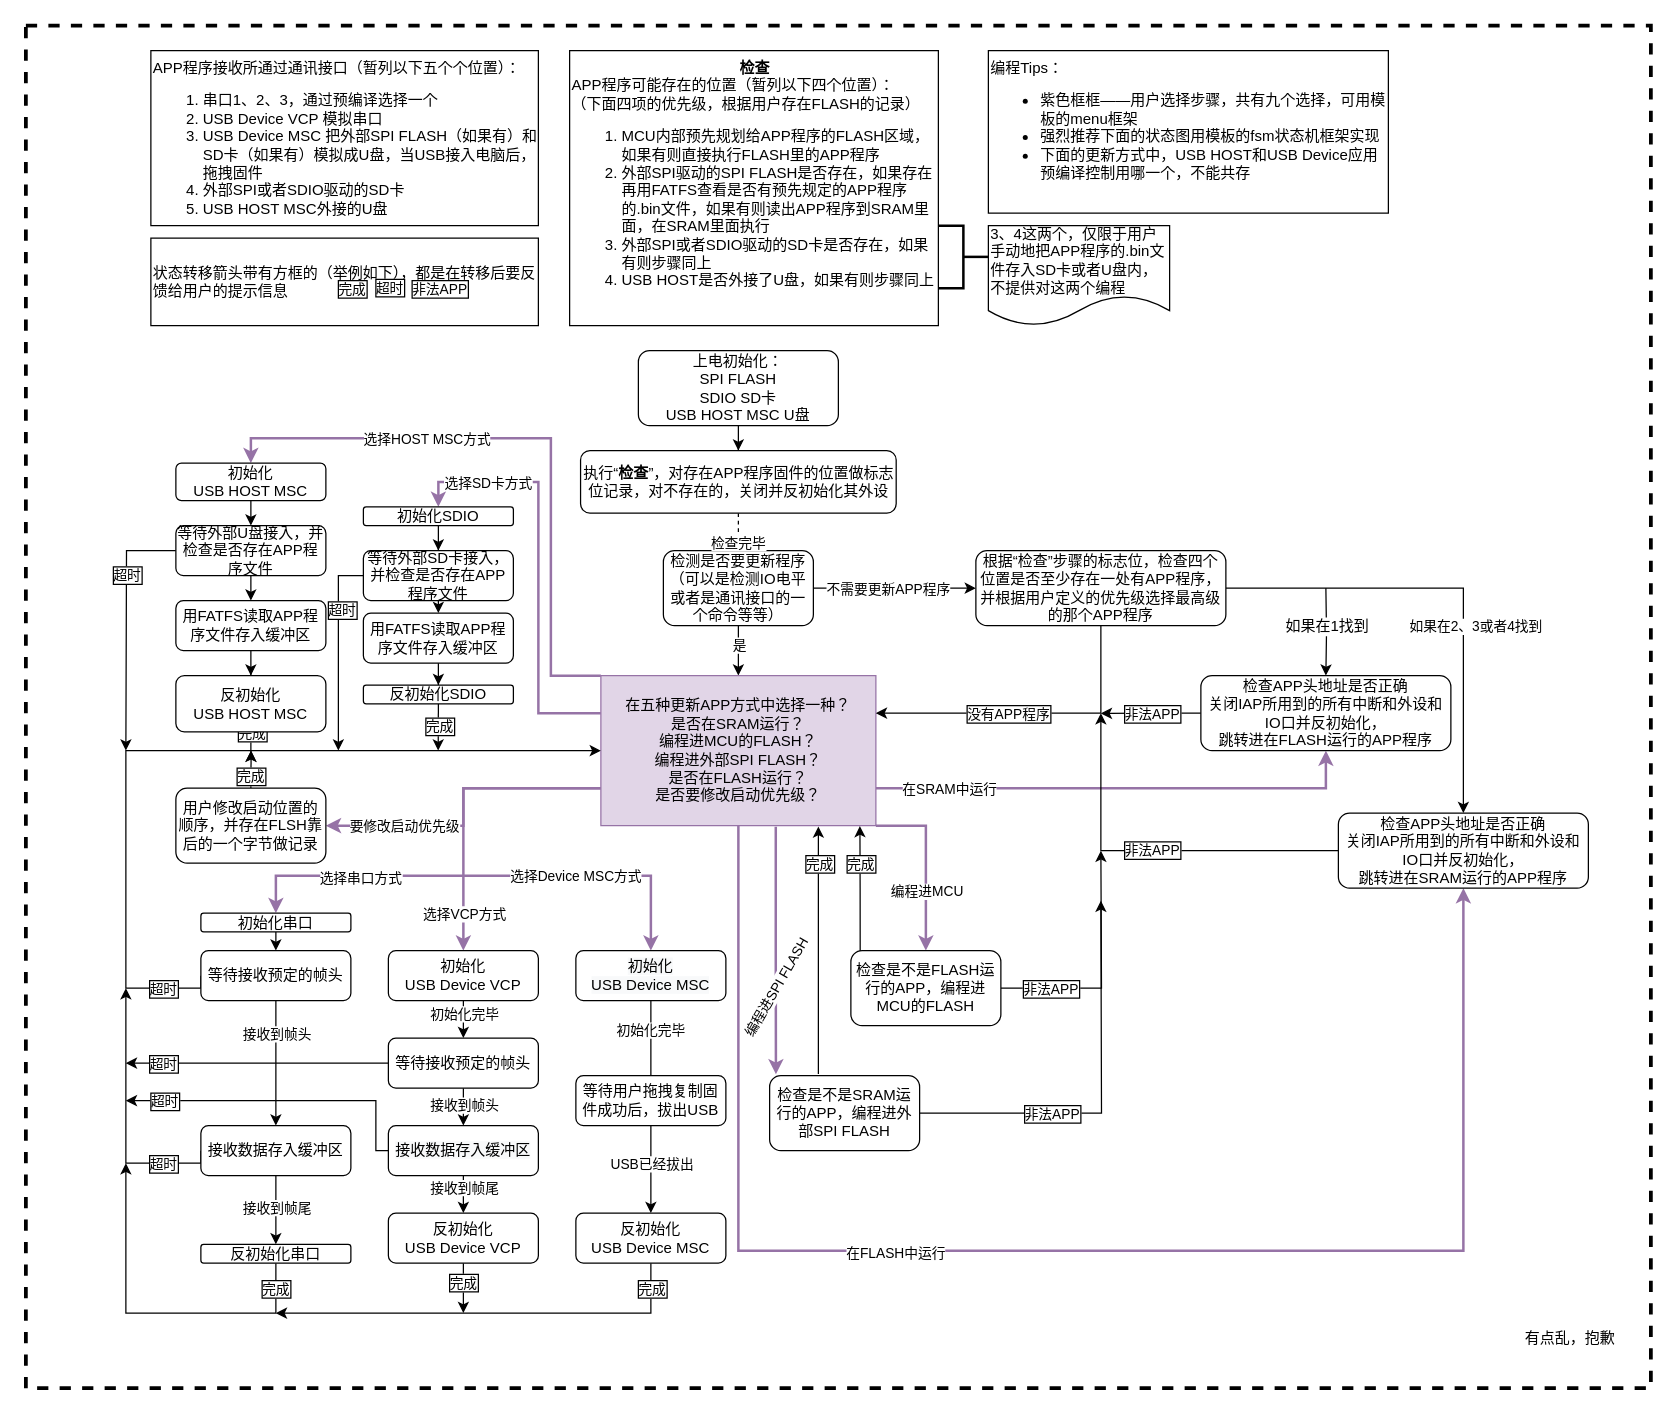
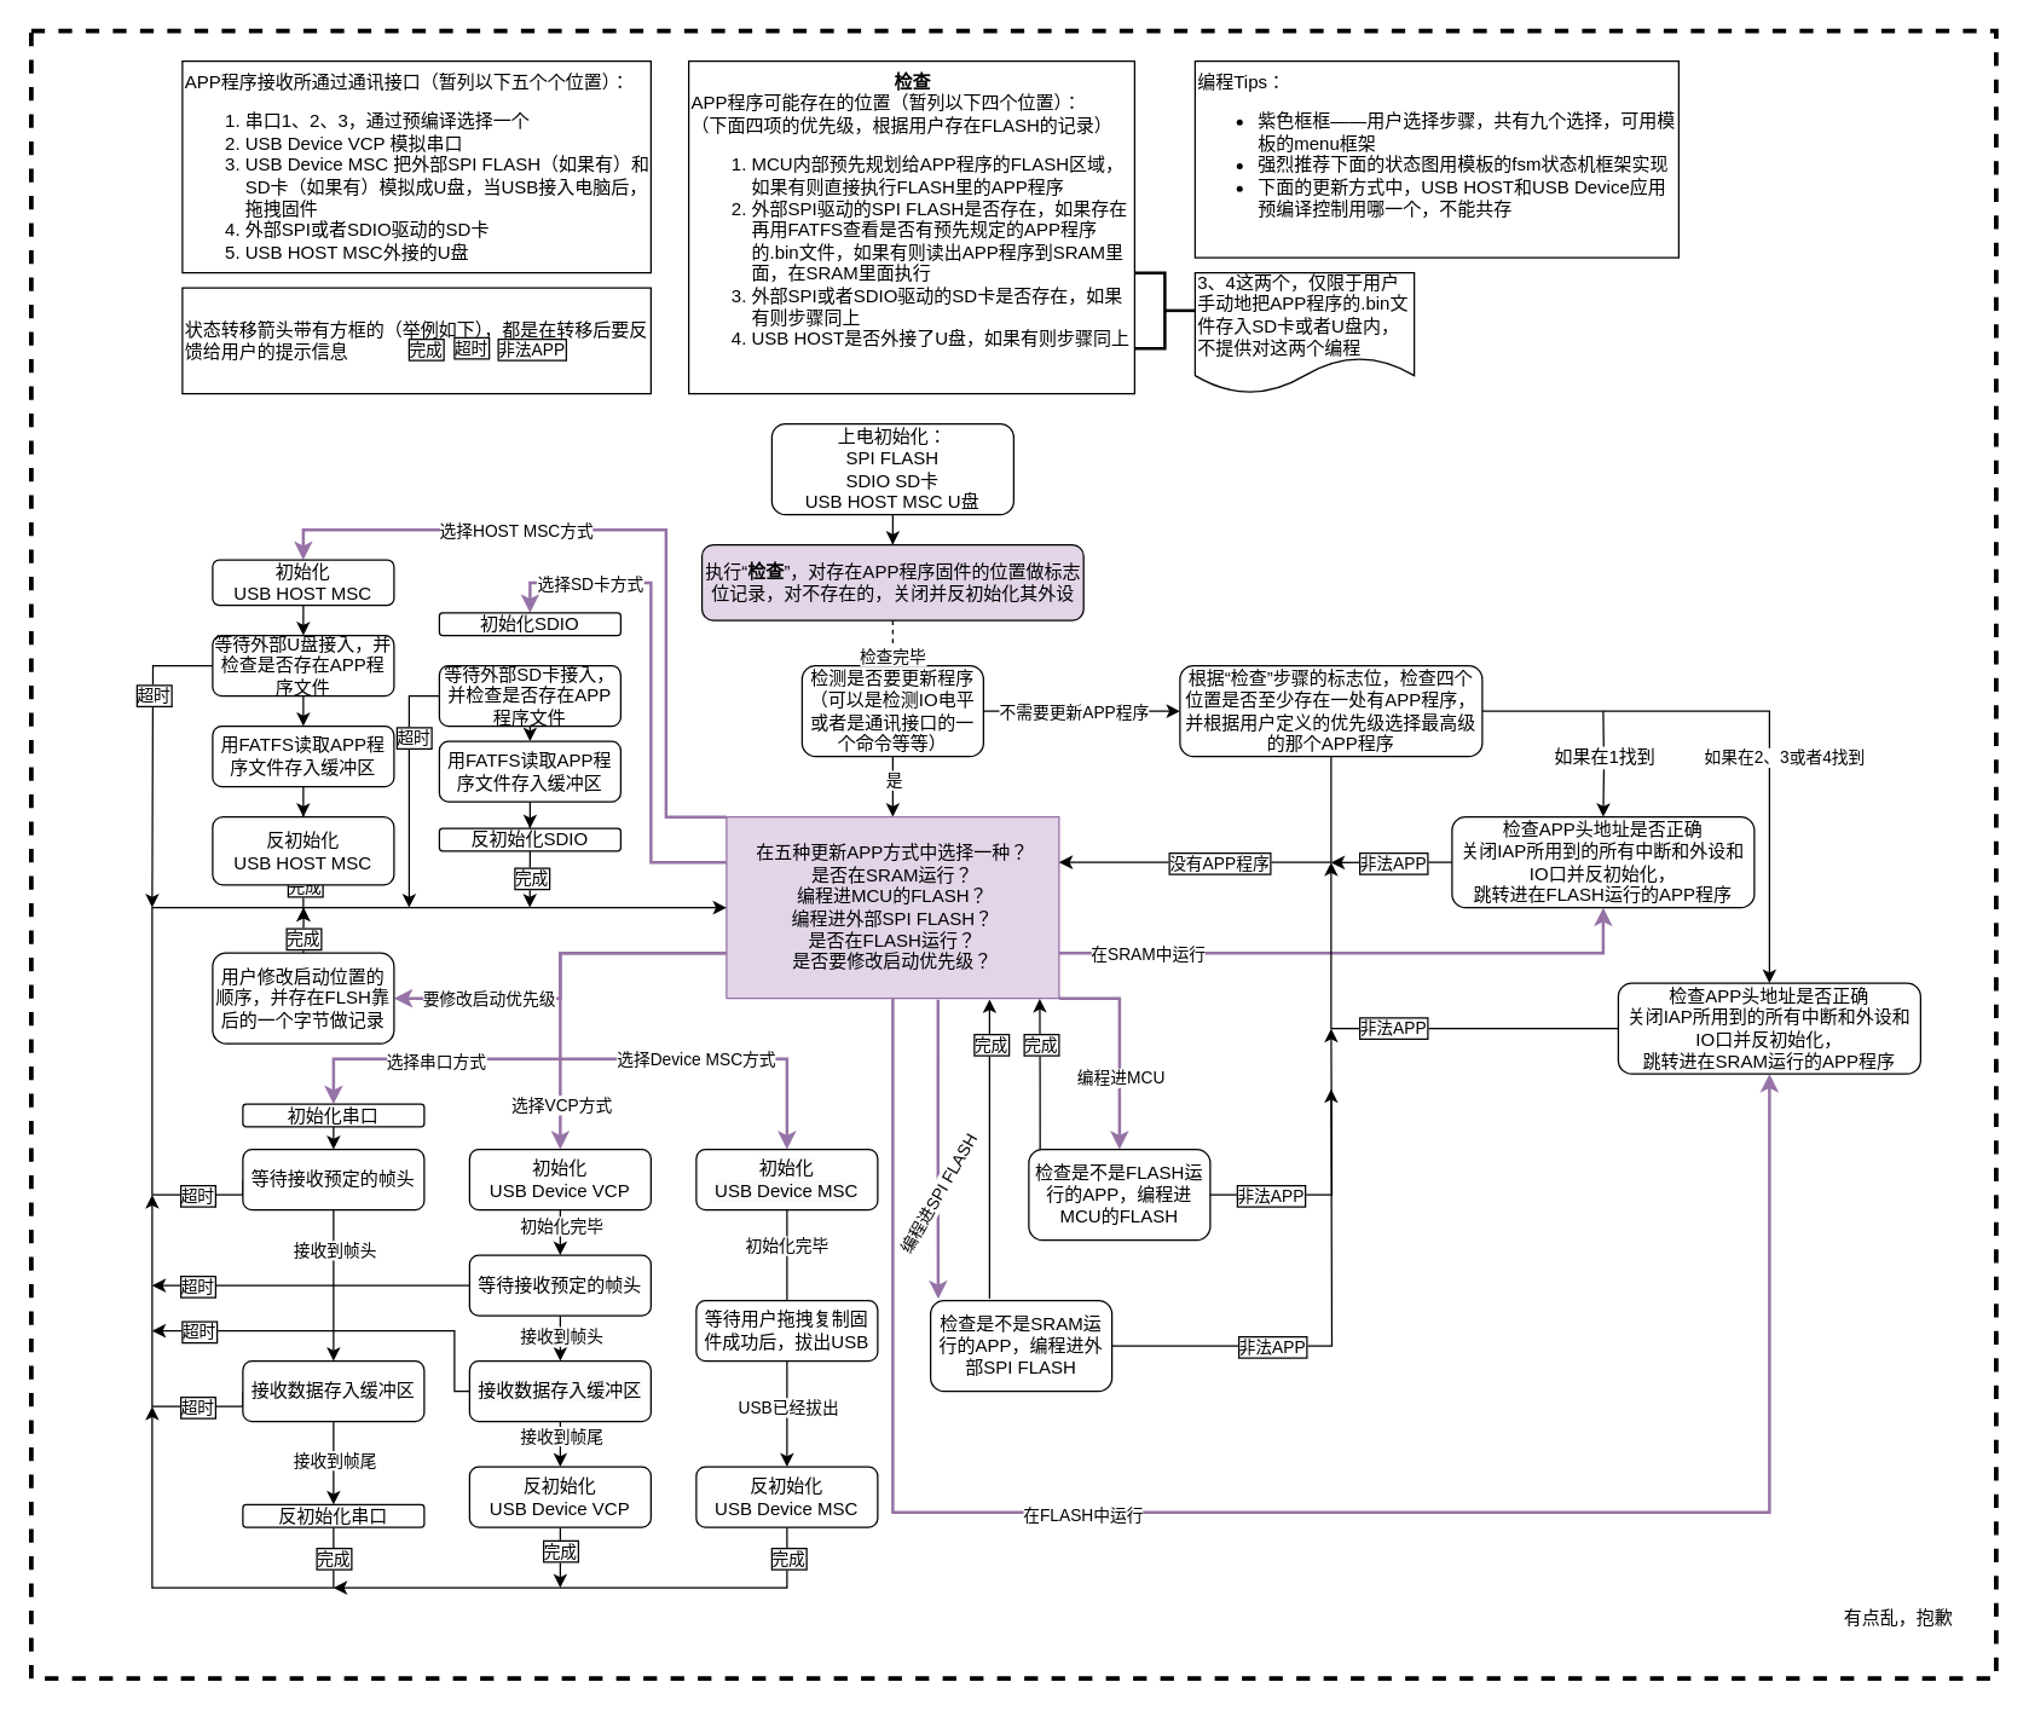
- <mxCell id="39" value="执行“&lt;b&gt;检查&lt;/b&gt;”，对存在APP程序固件的位置做标志位记录，对不存在的，关闭并反初始化其外设" style="whiteSpace=wrap;html=1;rounded=1;shadow=0;strokeWidth=1;glass=0;" parent="1" vertex="1"><mxGeometry x="463.75" y="360" width="252.5" height="50" as="geometry" /></mxCell>
+ <mxCell id="39" value="执行“&lt;b&gt;检查&lt;/b&gt;”，对存在APP程序固件的位置做标志位记录，对不存在的，关闭并反初始化其外设" style="whiteSpace=wrap;html=1;rounded=1;shadow=0;strokeWidth=1;glass=0;fillColor=#e1d5e7;" parent="1" vertex="1"><mxGeometry x="463.75" y="360" width="252.5" height="50" as="geometry" /></mxCell>
- <mxCell id="119" style="edgeStyle=orthogonalEdgeStyle;rounded=0;orthogonalLoop=1;jettySize=auto;html=1;entryX=0.5;entryY=0;entryDx=0;entryDy=0;strokeWidth=1;" parent="1" source="120" target="91" edge="1"><mxGeometry relative="1" as="geometry" /></mxCell>
